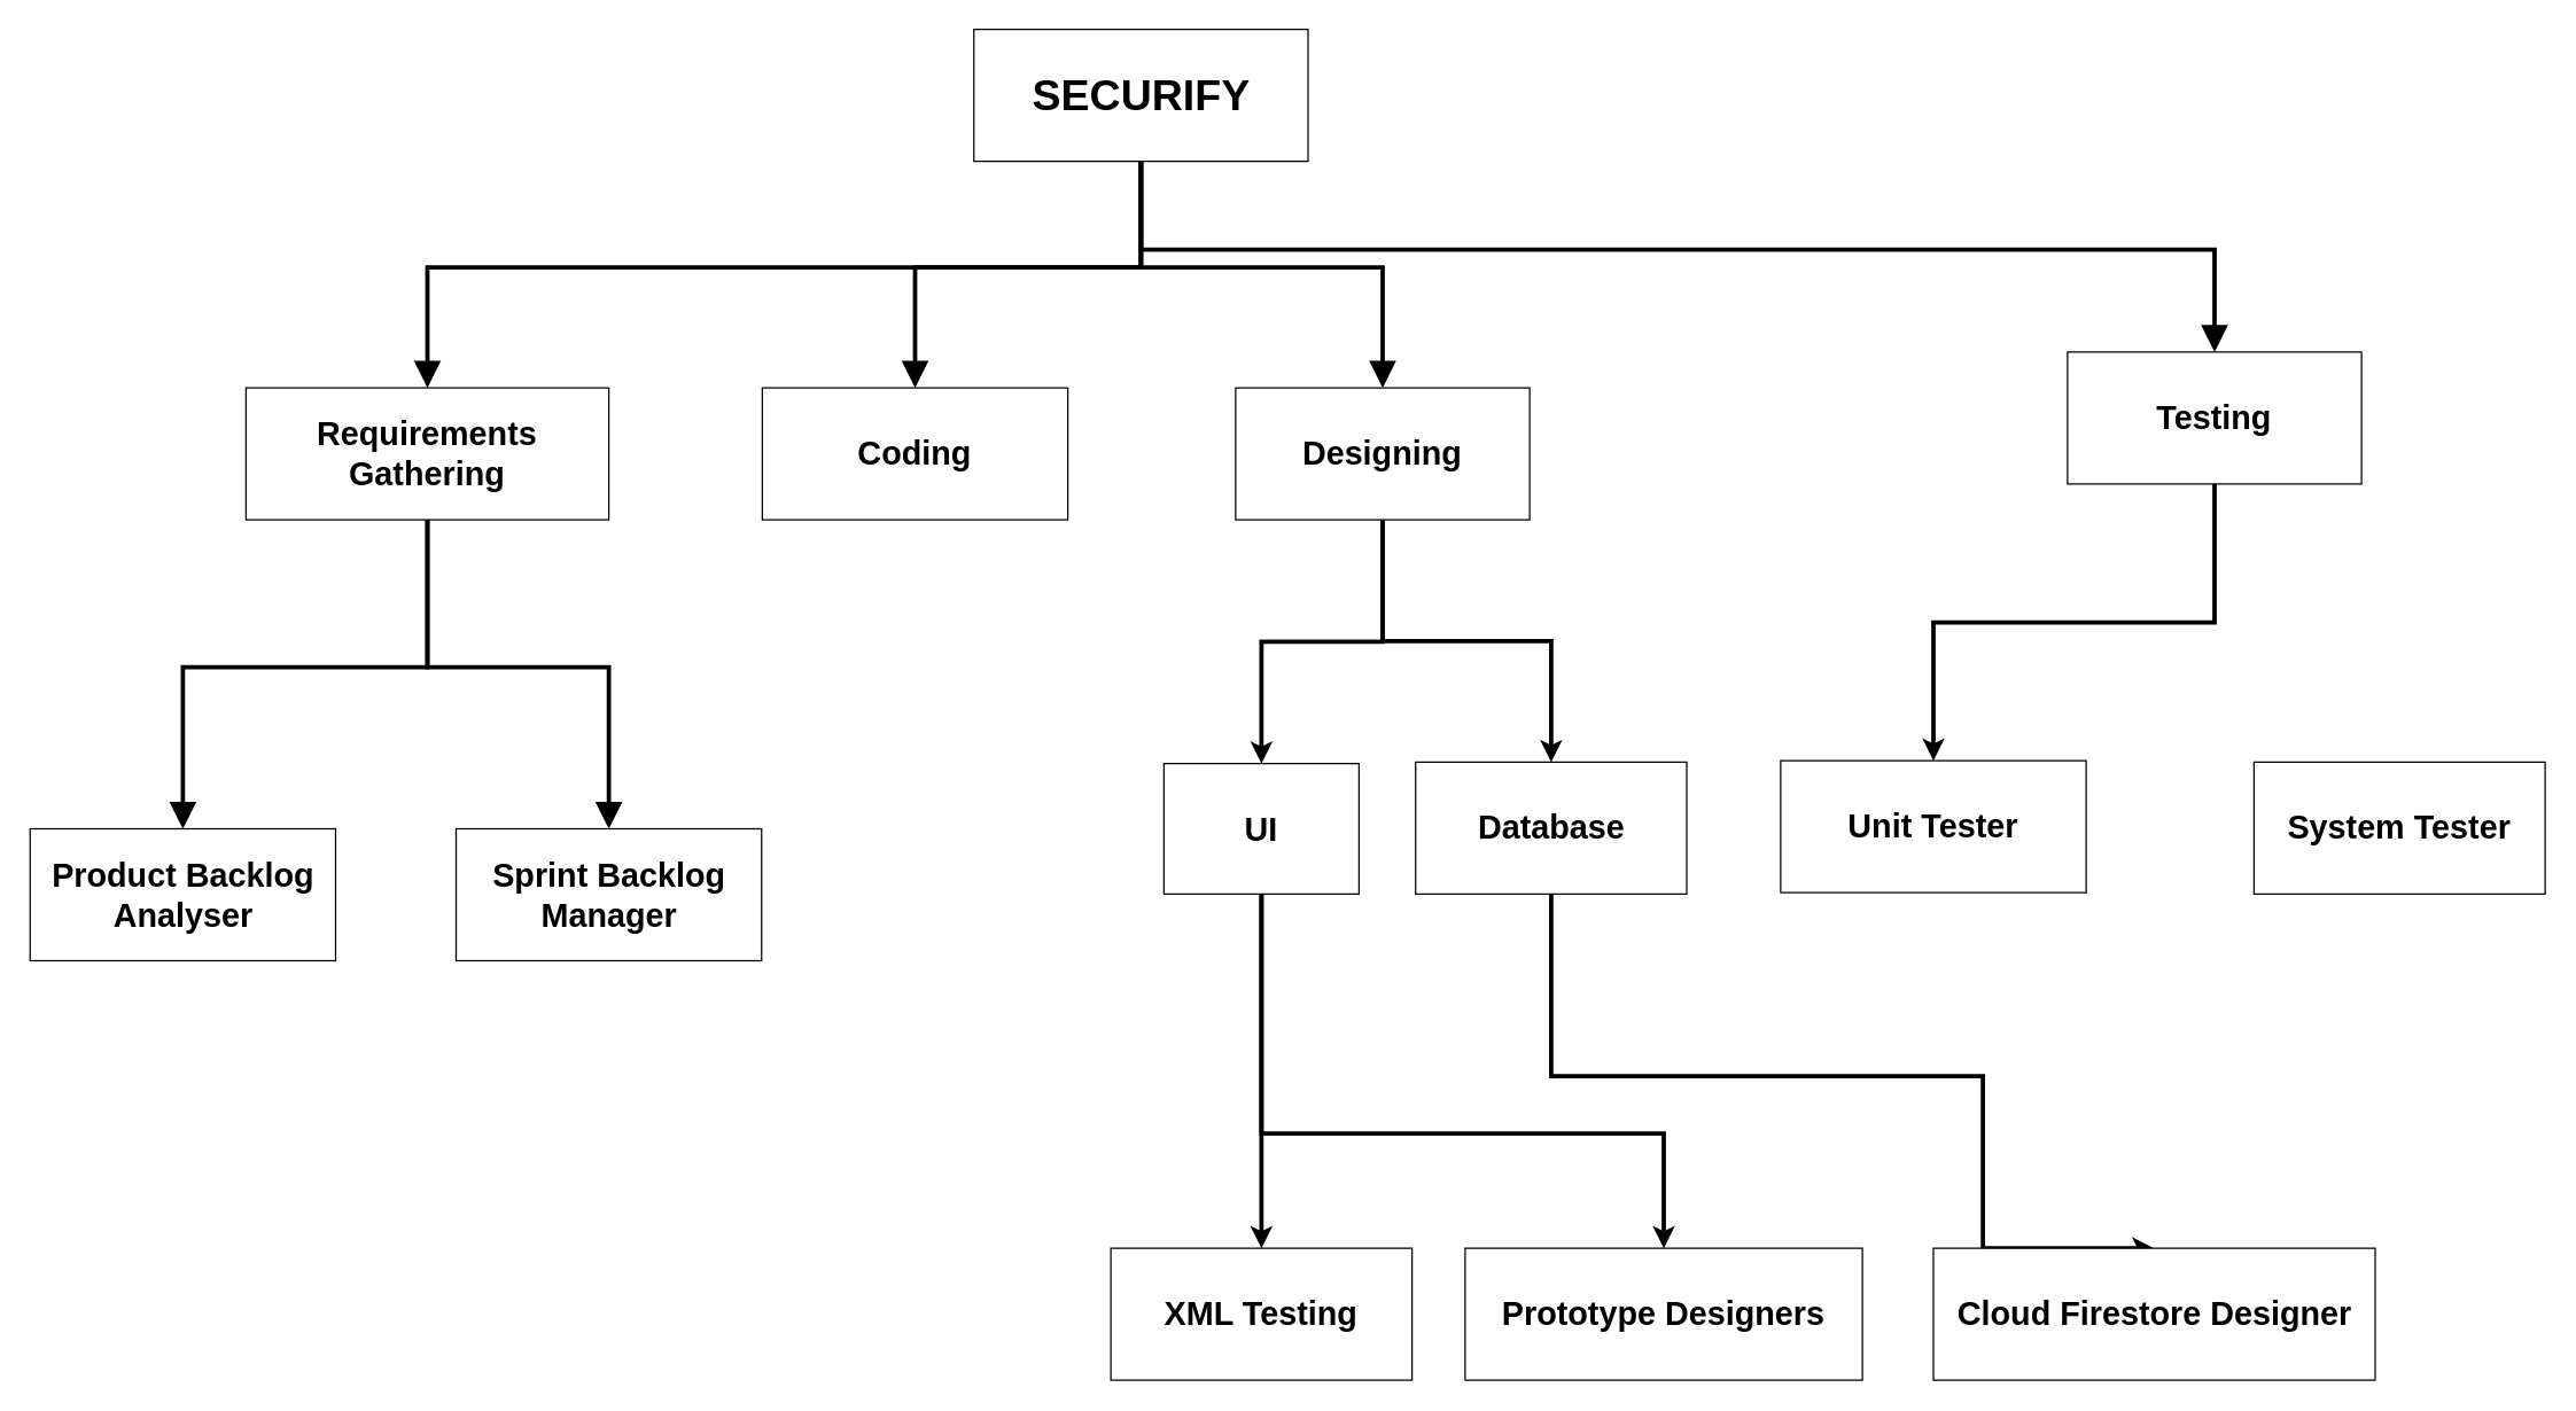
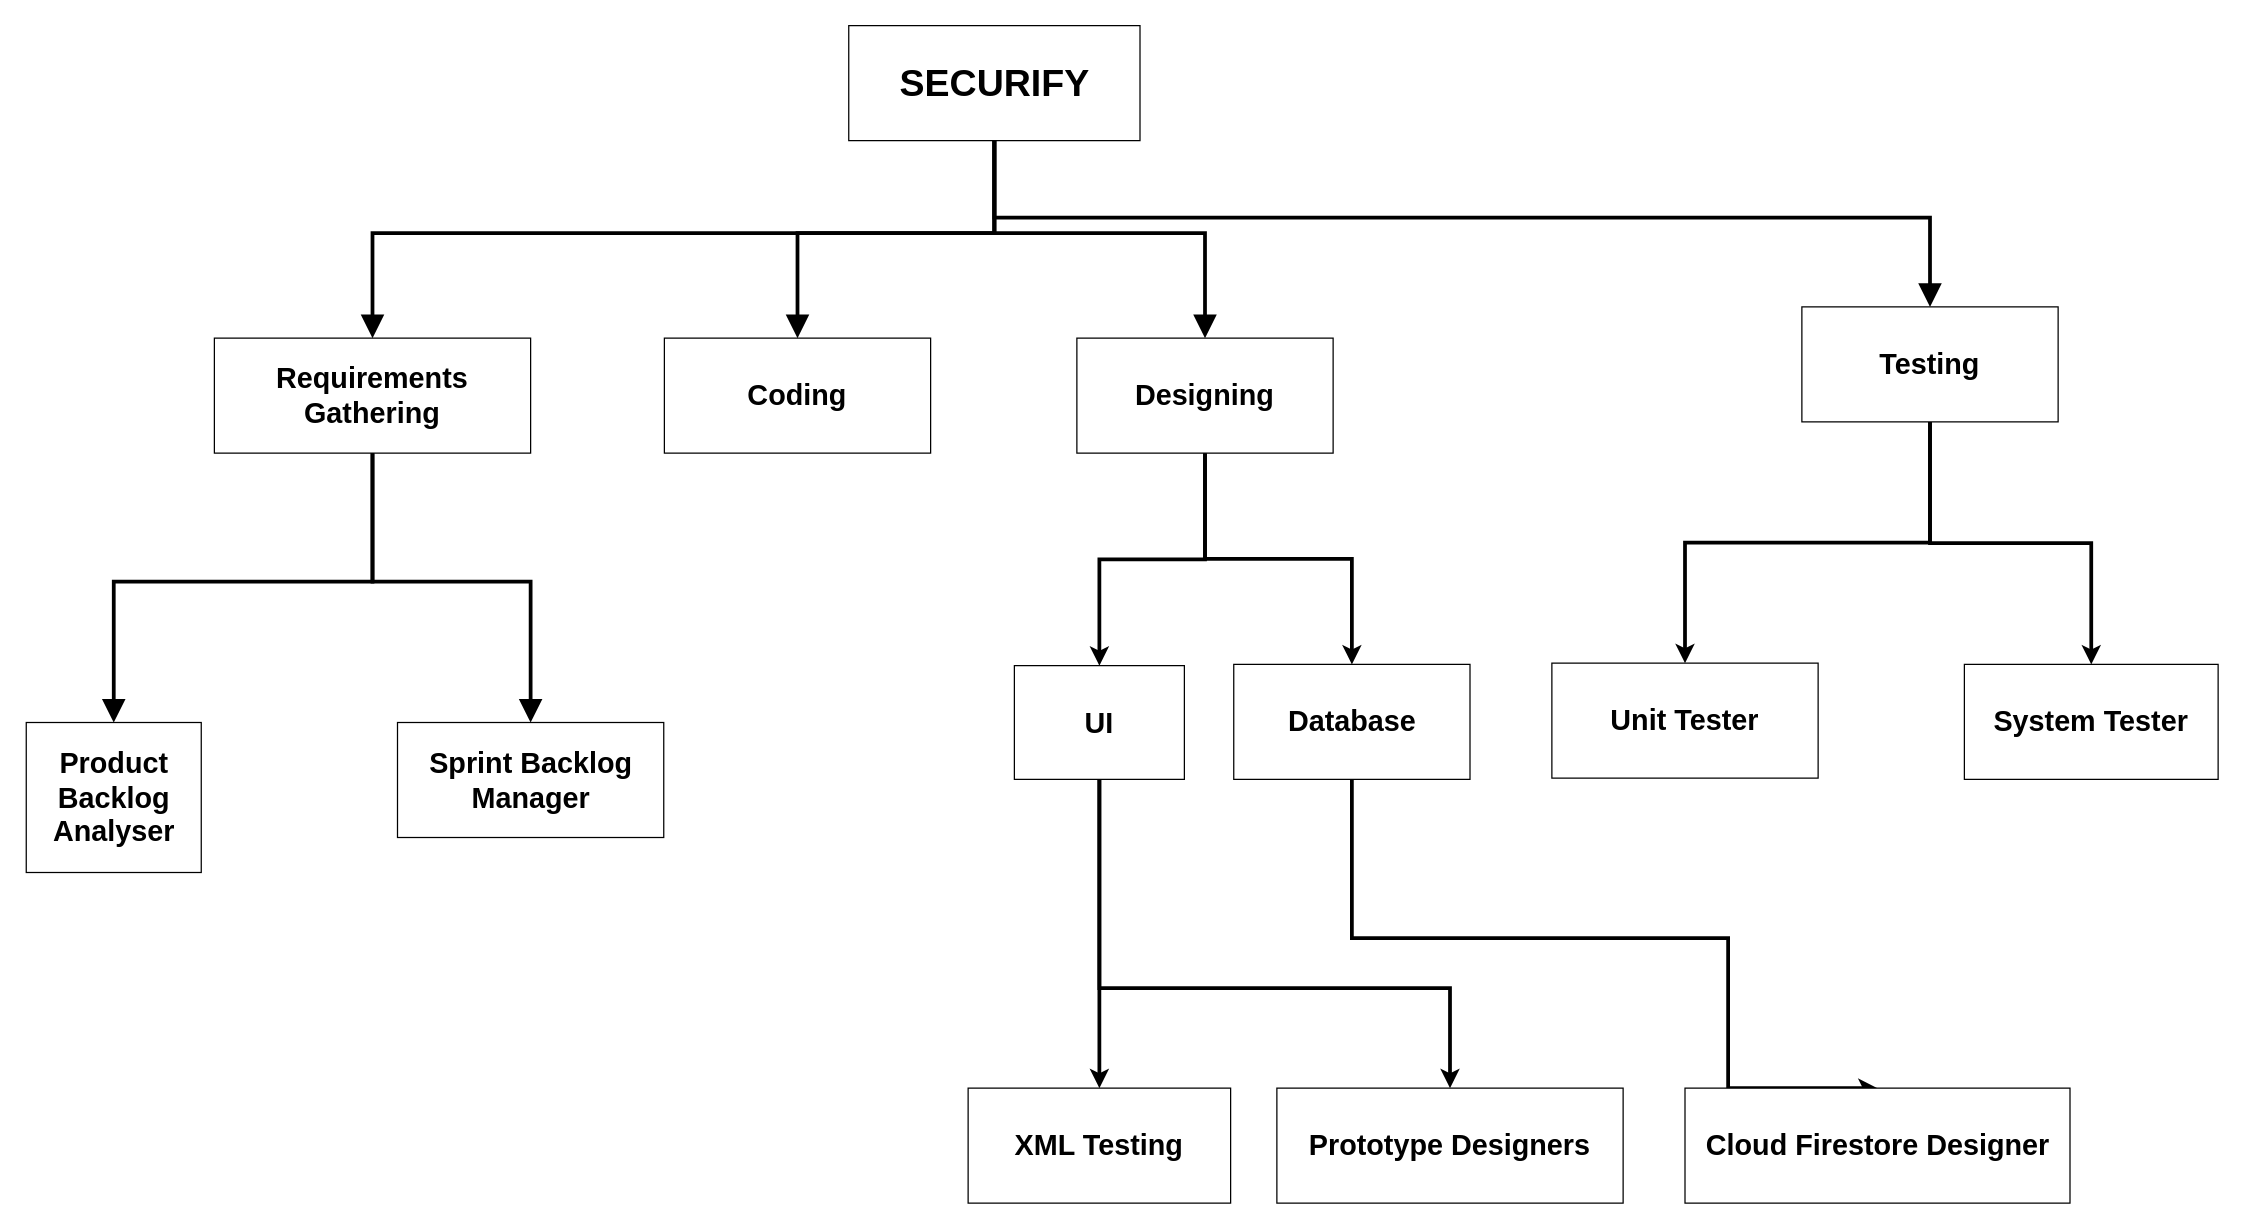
+ <mxCell id="21" style="edgeStyle=orthogonalEdgeStyle;rounded=0;orthogonalLoop=1;jettySize=auto;html=1;entryX=0.5;entryY=1;entryDx=0;entryDy=0;fontSize=23;exitX=0.5;exitY=0;exitDx=0;exitDy=0;strokeWidth=3;endArrow=none;endFill=0;startArrow=classic;startFill=1;" parent="1" source="22" target="18" edge="1"><mxGeometry relative="1" as="geometry" /></mxCell>
- <mxCell id="26" value="&lt;h4 style=&quot;font-size: 23px&quot;&gt;Product Backlog Analyser&lt;/h4&gt;" style="rounded=0;whiteSpace=wrap;html=1;fontSize=23;" vertex="1" parent="1"><mxGeometry x="20.5" y="577.5" width="213" height="92" as="geometry" /></mxCell>
+ <mxCell id="26" value="&lt;h4 style=&quot;font-size: 23px&quot;&gt;Product Backlog Analyser&lt;/h4&gt;" style="rounded=0;whiteSpace=wrap;html=1;fontSize=23;" vertex="1" parent="1"><mxGeometry x="20.5" y="577.5" width="140" height="120" as="geometry" /></mxCell>
